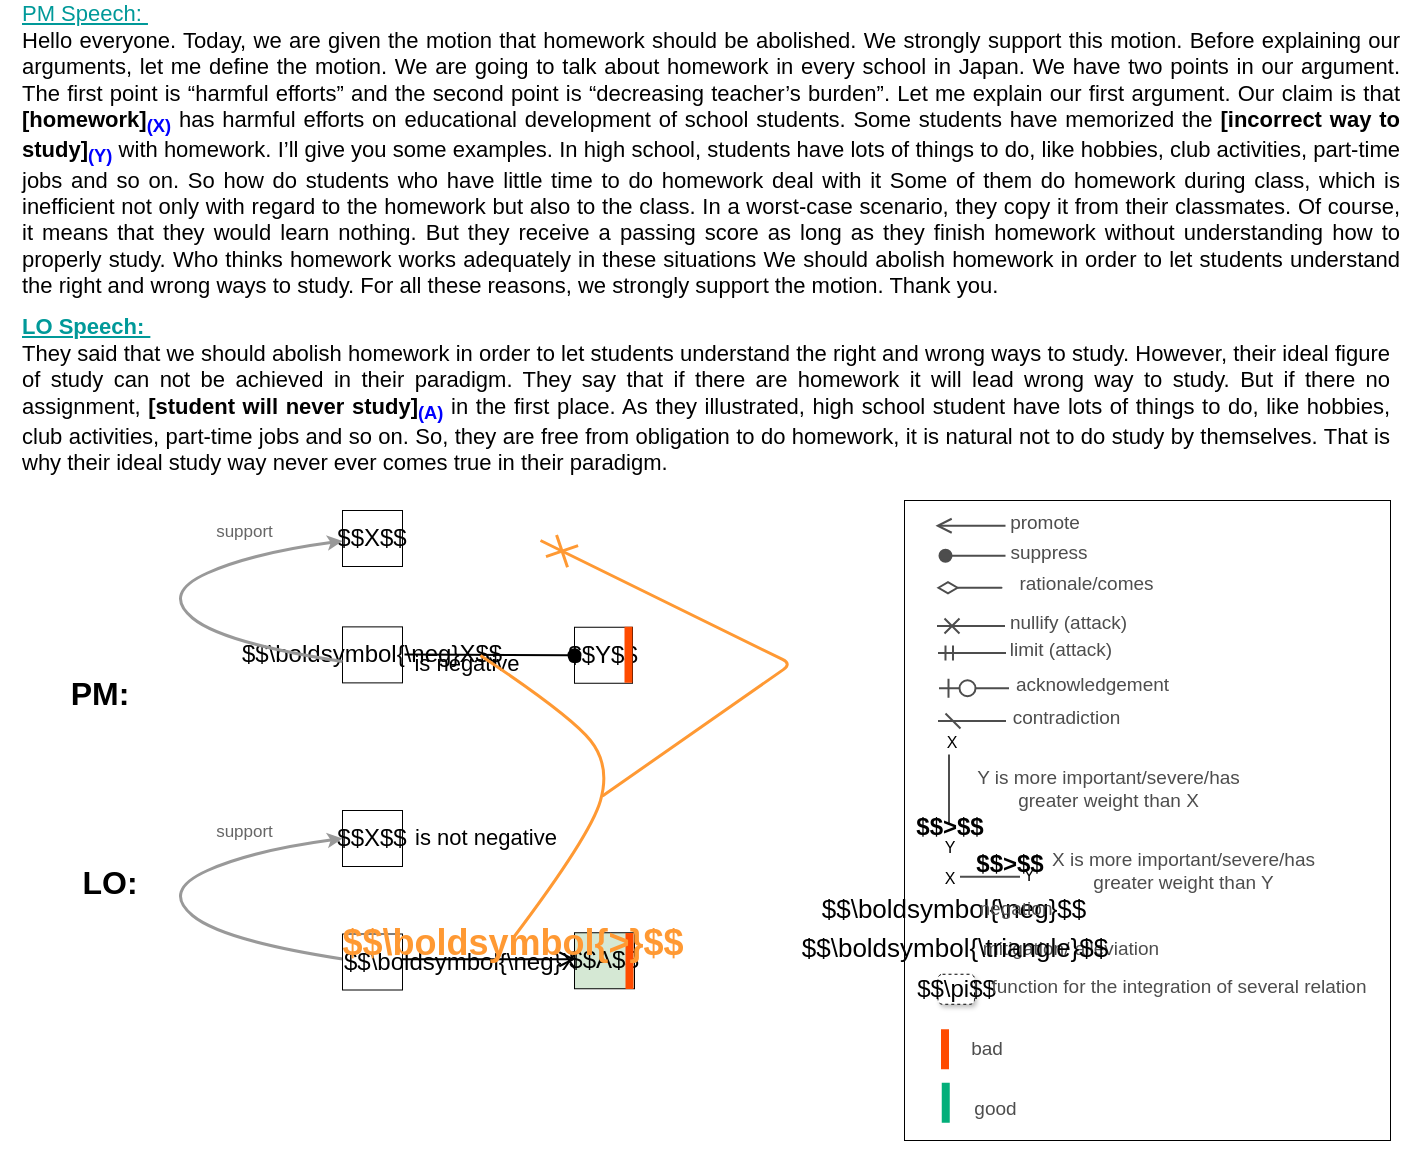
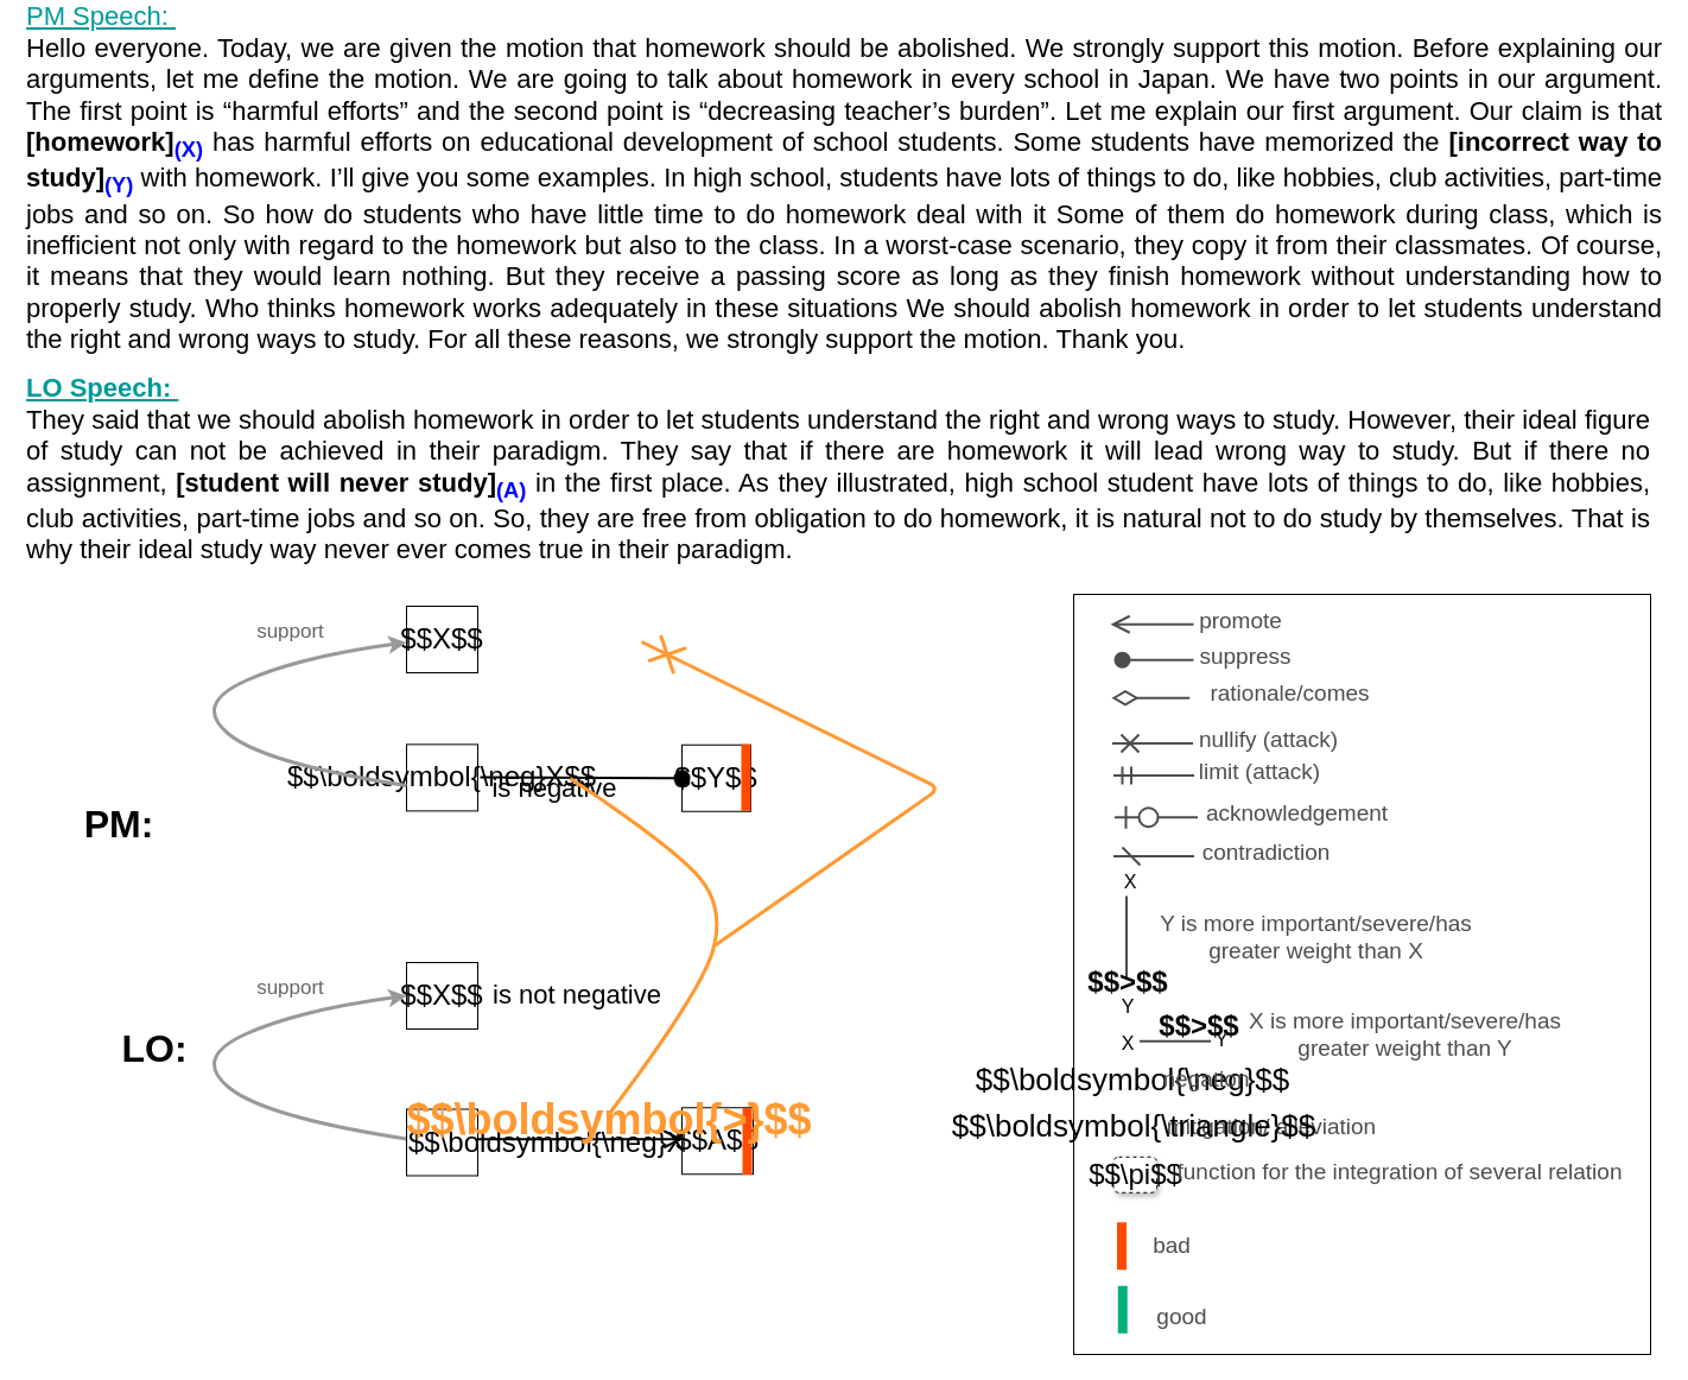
- <mxCell id="4" value="&lt;font size=&quot;1&quot;&gt;&lt;b style=&quot;font-size: 32px&quot;&gt;LO:&lt;/b&gt;&lt;/font&gt;" style="text;html=1;strokeColor=none;fillColor=none;align=center;verticalAlign=middle;whiteSpace=wrap;rounded=0;" parent="1" vertex="1"><mxGeometry x="70" y="862.75" width="80" height="40" as="geometry" /></mxCell>
+ <mxCell id="4" value="&lt;font size=&quot;1&quot;&gt;&lt;b style=&quot;font-size: 32px&quot;&gt;LO:&lt;/b&gt;&lt;/font&gt;" style="text;html=1;strokeColor=none;fillColor=none;align=center;verticalAlign=middle;whiteSpace=wrap;rounded=0;" parent="1" vertex="1"><mxGeometry x="90" y="862.75" width="80" height="40" as="geometry" /></mxCell>
- <mxCell id="14" value="&lt;font style=&quot;font-size: 24px&quot;&gt;$$A$$&lt;/font&gt;" style="whiteSpace=wrap;html=1;align=center;fillColor=#d5e8d4;" parent="1" vertex="1"><mxGeometry x="574" y="932.25" width="60" height="56" as="geometry" /></mxCell>
+ <mxCell id="14" value="&lt;font style=&quot;font-size: 24px&quot;&gt;$$A$$&lt;/font&gt;" style="whiteSpace=wrap;html=1;align=center;" parent="1" vertex="1"><mxGeometry x="574" y="932.25" width="60" height="56" as="geometry" /></mxCell>
